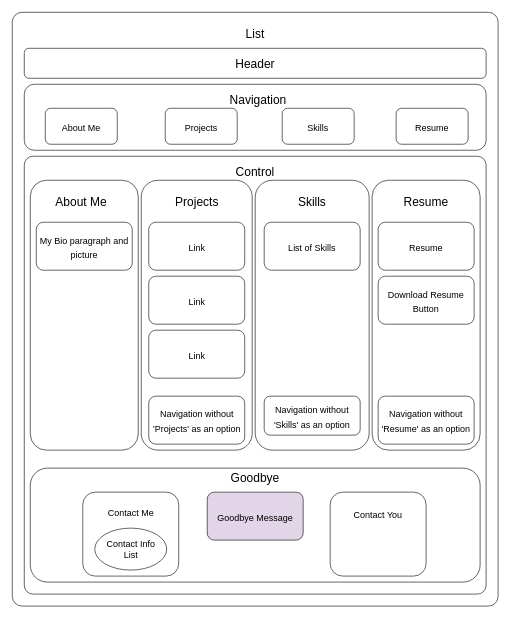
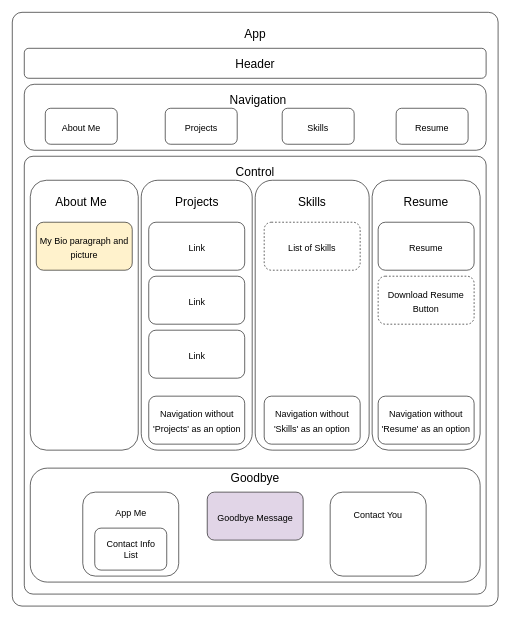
- <mxCell id="3" value="List" style="text;strokeColor=none;align=center;fillColor=none;html=1;verticalAlign=middle;whiteSpace=wrap;rounded=0;fontSize=20;" parent="1" vertex="1"><mxGeometry x="395" y="40" width="60" height="30" as="geometry" /></mxCell>
+ <mxCell id="3" value="App" style="text;strokeColor=none;align=center;fillColor=none;html=1;verticalAlign=middle;whiteSpace=wrap;rounded=0;fontSize=20;" parent="1" vertex="1"><mxGeometry x="395" y="40" width="60" height="30" as="geometry" /></mxCell>
- <mxCell id="22" value="&lt;span style=&quot;font-size: 15px;&quot;&gt;My Bio paragraph and picture&lt;/span&gt;" style="rounded=1;whiteSpace=wrap;html=1;fontSize=20;" parent="1" vertex="1"><mxGeometry x="60" y="370" width="160" height="80" as="geometry" /></mxCell>
+ <mxCell id="22" value="&lt;span style=&quot;font-size: 15px;&quot;&gt;My Bio paragraph and picture&lt;/span&gt;" style="rounded=1;whiteSpace=wrap;html=1;fontSize=20;fillColor=#fff2cc;" parent="1" vertex="1"><mxGeometry x="60" y="370" width="160" height="80" as="geometry" /></mxCell>
- <mxCell id="27" value="&lt;span style=&quot;font-size: 15px;&quot;&gt;List of Skills&lt;/span&gt;" style="rounded=1;whiteSpace=wrap;html=1;fontSize=20;" parent="1" vertex="1"><mxGeometry x="440" y="370" width="160" height="80" as="geometry" /></mxCell>
+ <mxCell id="27" value="&lt;span style=&quot;font-size: 15px;&quot;&gt;List of Skills&lt;/span&gt;" style="rounded=1;whiteSpace=wrap;html=1;fontSize=20;dashed=1;" parent="1" vertex="1"><mxGeometry x="440" y="370" width="160" height="80" as="geometry" /></mxCell>
- <mxCell id="31" value="&lt;span style=&quot;font-size: 15px;&quot;&gt;Download Resume Button&lt;/span&gt;" style="rounded=1;whiteSpace=wrap;html=1;fontSize=20;" parent="1" vertex="1"><mxGeometry x="630" y="460" width="160" height="80" as="geometry" /></mxCell>
+ <mxCell id="31" value="&lt;span style=&quot;font-size: 15px;&quot;&gt;Download Resume Button&lt;/span&gt;" style="rounded=1;whiteSpace=wrap;html=1;fontSize=20;dashed=1;" parent="1" vertex="1"><mxGeometry x="630" y="460" width="160" height="80" as="geometry" /></mxCell>
- <mxCell id="28" value="&lt;span style=&quot;font-size: 15px;&quot;&gt;Navigation without 'Skills' as an option&lt;/span&gt;" style="rounded=1;whiteSpace=wrap;html=1;fontSize=20;" parent="1" vertex="1"><mxGeometry x="440" y="660" width="160" height="65" as="geometry" /></mxCell>
+ <mxCell id="28" value="&lt;span style=&quot;font-size: 15px;&quot;&gt;Navigation without 'Skills' as an option&lt;/span&gt;" style="rounded=1;whiteSpace=wrap;html=1;fontSize=20;" parent="1" vertex="1"><mxGeometry x="440" y="660" width="160" height="80" as="geometry" /></mxCell>
- <mxCell id="39" value="Contact Me" style="text;strokeColor=none;align=center;fillColor=none;html=1;verticalAlign=middle;whiteSpace=wrap;rounded=0;fontSize=15;" parent="1" vertex="1"><mxGeometry x="172.5" y="840" width="90" height="30" as="geometry" /></mxCell>
+ <mxCell id="39" value="App Me" style="text;strokeColor=none;align=center;fillColor=none;html=1;verticalAlign=middle;whiteSpace=wrap;rounded=0;fontSize=15;" parent="1" vertex="1"><mxGeometry x="172.5" y="840" width="90" height="30" as="geometry" /></mxCell>
- <mxCell id="38" value="Contact Info&lt;br&gt;List" style="ellipse;whiteSpace=wrap;html=1;fontSize=15;" parent="1" vertex="1"><mxGeometry x="157.5" y="880" width="120" height="70" as="geometry" /></mxCell>
+ <mxCell id="38" value="Contact Info&lt;br&gt;List" style="rounded=1;whiteSpace=wrap;html=1;fontSize=15;" parent="1" vertex="1"><mxGeometry x="157.5" y="880" width="120" height="70" as="geometry" /></mxCell>
